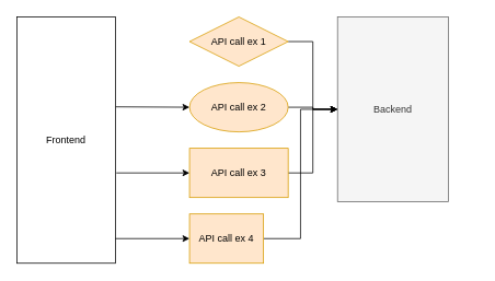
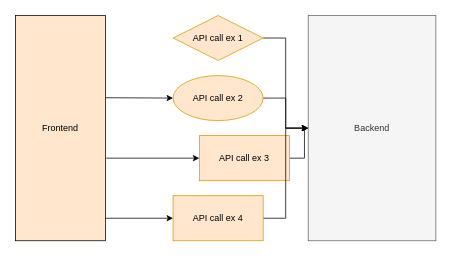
- <mxCell id="11" value="Backend" style="rounded=0;whiteSpace=wrap;html=1;fillColor=#f5f5f5;strokeColor=#666666;fontColor=#333333;" vertex="1" parent="1"><mxGeometry x="410" y="20" width="135" height="225" as="geometry" /></mxCell>
+ <mxCell id="11" value="Backend" style="rounded=0;whiteSpace=wrap;html=1;fillColor=#f5f5f5;strokeColor=#666666;fontColor=#333333;" vertex="1" parent="1"><mxGeometry x="410" y="20" width="170" height="300" as="geometry" /></mxCell>
- <mxCell id="2" value="Frontend" style="rounded=0;whiteSpace=wrap;html=1;" vertex="1" parent="1"><mxGeometry x="20" y="20" width="120" height="300" as="geometry" /></mxCell>
+ <mxCell id="2" value="Frontend" style="rounded=0;whiteSpace=wrap;html=1;fillColor=#ffe6cc;" vertex="1" parent="1"><mxGeometry x="20" y="20" width="120" height="300" as="geometry" /></mxCell>
- <mxCell id="8" value="API call ex 3" style="rounded=0;whiteSpace=wrap;html=1;fillColor=#ffe6cc;strokeColor=#d79b00;" vertex="1" parent="1"><mxGeometry x="230" y="180" width="120" height="60" as="geometry" /></mxCell>
+ <mxCell id="8" value="API call ex 3" style="rounded=0;whiteSpace=wrap;html=1;fillColor=#ffe6cc;strokeColor=#d79b00;" vertex="1" parent="1"><mxGeometry x="265" y="180" width="120" height="60" as="geometry" /></mxCell>
- <mxCell id="10" value="API call ex 4" style="rounded=0;whiteSpace=wrap;html=1;fillColor=#ffe6cc;strokeColor=#d79b00;" vertex="1" parent="1"><mxGeometry x="230" y="260" width="90" height="60" as="geometry" /></mxCell>
+ <mxCell id="10" value="API call ex 4" style="rounded=0;whiteSpace=wrap;html=1;fillColor=#ffe6cc;strokeColor=#d79b00;" vertex="1" parent="1"><mxGeometry x="230" y="260" width="120" height="60" as="geometry" /></mxCell>
